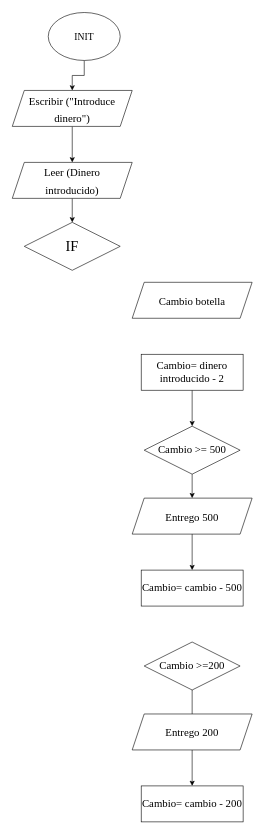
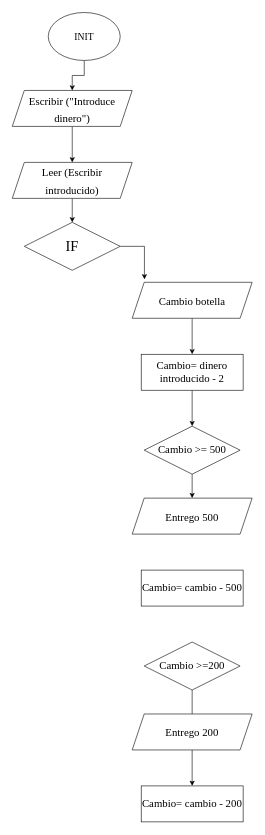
- <mxCell id="7" value="&lt;font style=&quot;font-size: 18px;&quot;&gt;Leer (Dinero &lt;br&gt;introducido)&lt;/font&gt;" style="shape=parallelogram;perimeter=parallelogramPerimeter;whiteSpace=wrap;html=1;fixedSize=1;fontFamily=Times New Roman;fontSize=24;" vertex="1" parent="1"><mxGeometry x="20" y="270" width="200" height="60" as="geometry" /></mxCell>
+ <mxCell id="7" value="&lt;font style=&quot;font-size: 18px;&quot;&gt;Leer (Escribir &lt;br&gt;introducido)&lt;/font&gt;" style="shape=parallelogram;perimeter=parallelogramPerimeter;whiteSpace=wrap;html=1;fixedSize=1;fontFamily=Times New Roman;fontSize=24;" vertex="1" parent="1"><mxGeometry x="20" y="270" width="200" height="60" as="geometry" /></mxCell>
+ <mxCell id="8" style="edgeStyle=orthogonalEdgeStyle;rounded=0;orthogonalLoop=1;jettySize=auto;html=1;entryX=0.102;entryY=-0.083;entryDx=0;entryDy=0;entryPerimeter=0;fontFamily=Times New Roman;fontSize=18;" edge="1" parent="1" source="9" target="11"><mxGeometry relative="1" as="geometry" /></mxCell>
+ <mxCell id="10" value="" style="edgeStyle=orthogonalEdgeStyle;rounded=0;orthogonalLoop=1;jettySize=auto;html=1;fontFamily=Times New Roman;fontSize=18;" edge="1" parent="1" source="11" target="13"><mxGeometry relative="1" as="geometry" /></mxCell>
- <mxCell id="16" value="" style="edgeStyle=orthogonalEdgeStyle;rounded=0;orthogonalLoop=1;jettySize=auto;html=1;fontFamily=Times New Roman;fontSize=18;" edge="1" parent="1" source="17" target="18"><mxGeometry relative="1" as="geometry" /></mxCell>
